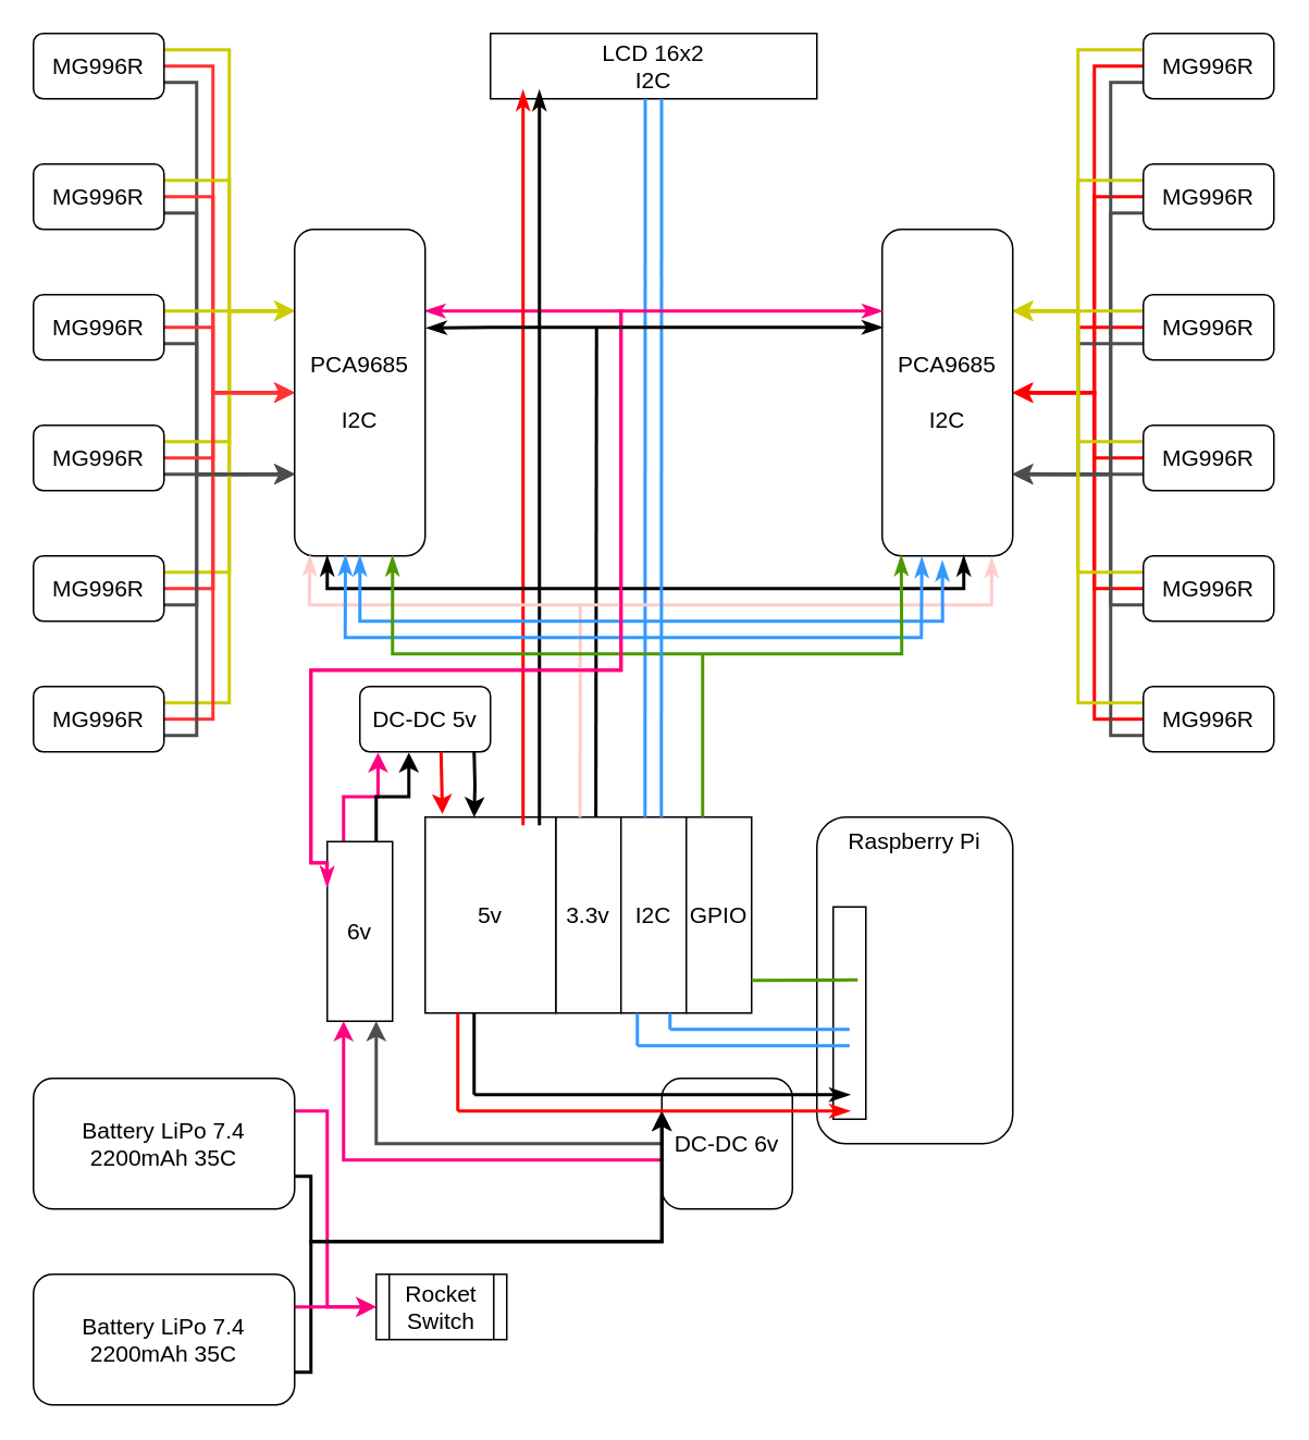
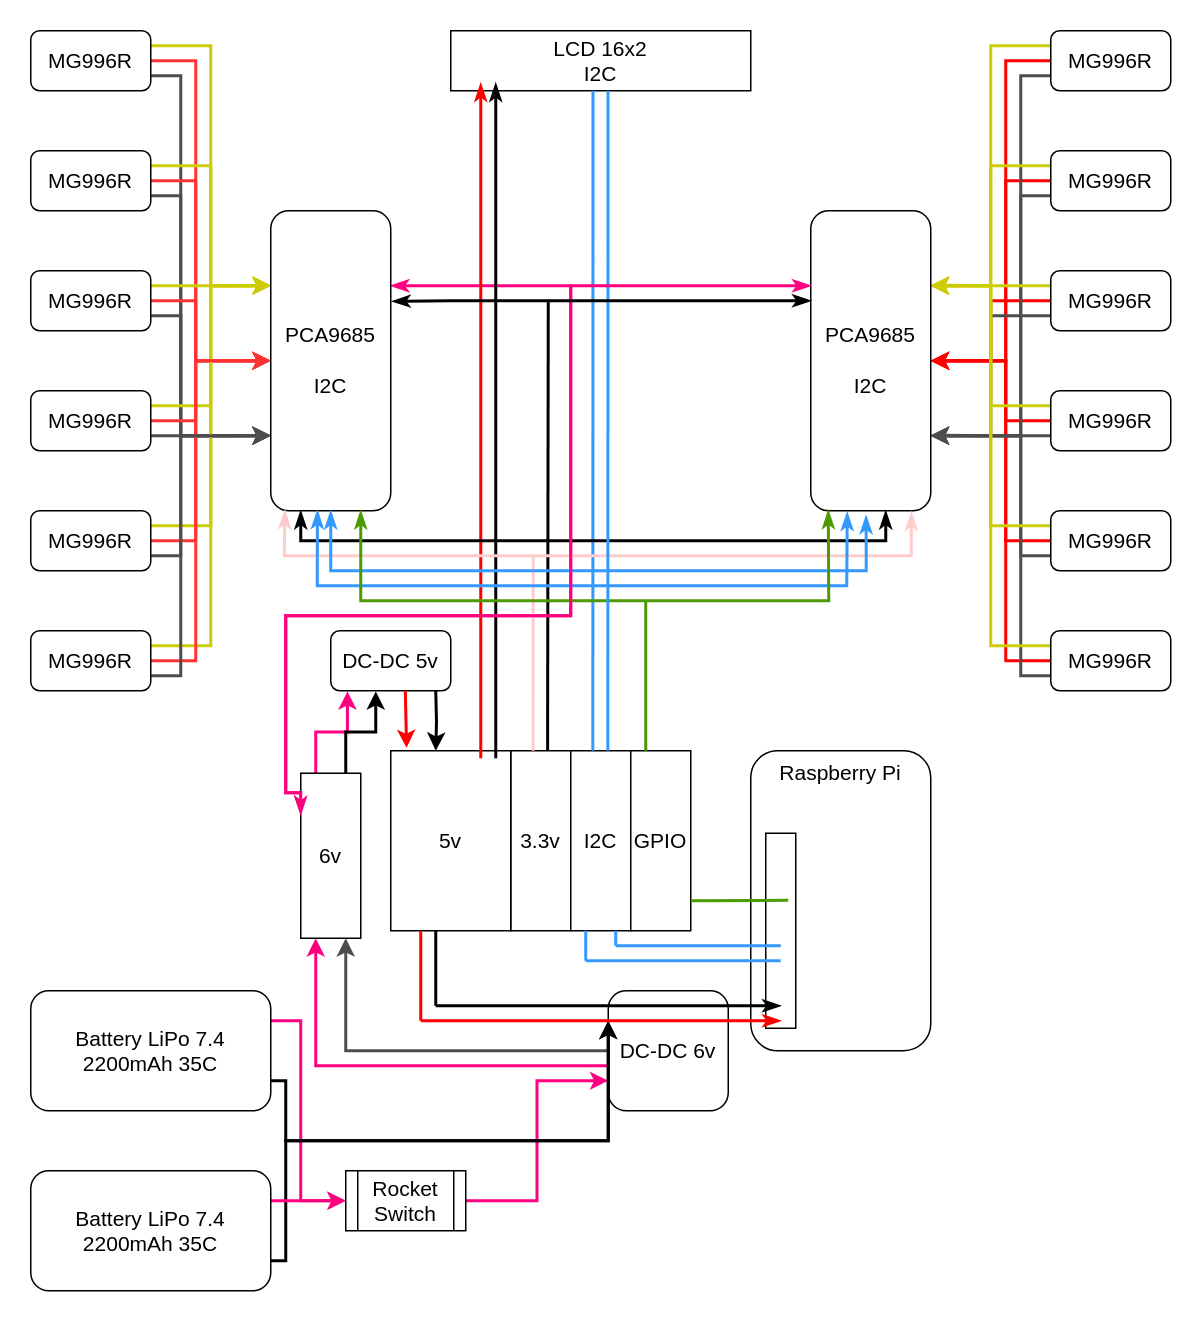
+ <mxCell id="65" style="edgeStyle=orthogonalEdgeStyle;rounded=0;orthogonalLoop=1;jettySize=auto;html=1;exitX=1;exitY=0.5;exitDx=0;exitDy=0;entryX=0;entryY=0.75;entryDx=0;entryDy=0;strokeColor=#FF0080;strokeWidth=2;fontSize=14;fontColor=#FF0F3F;" edge="1" parent="1" source="66" target="64"><mxGeometry relative="1" as="geometry" /></mxCell>
